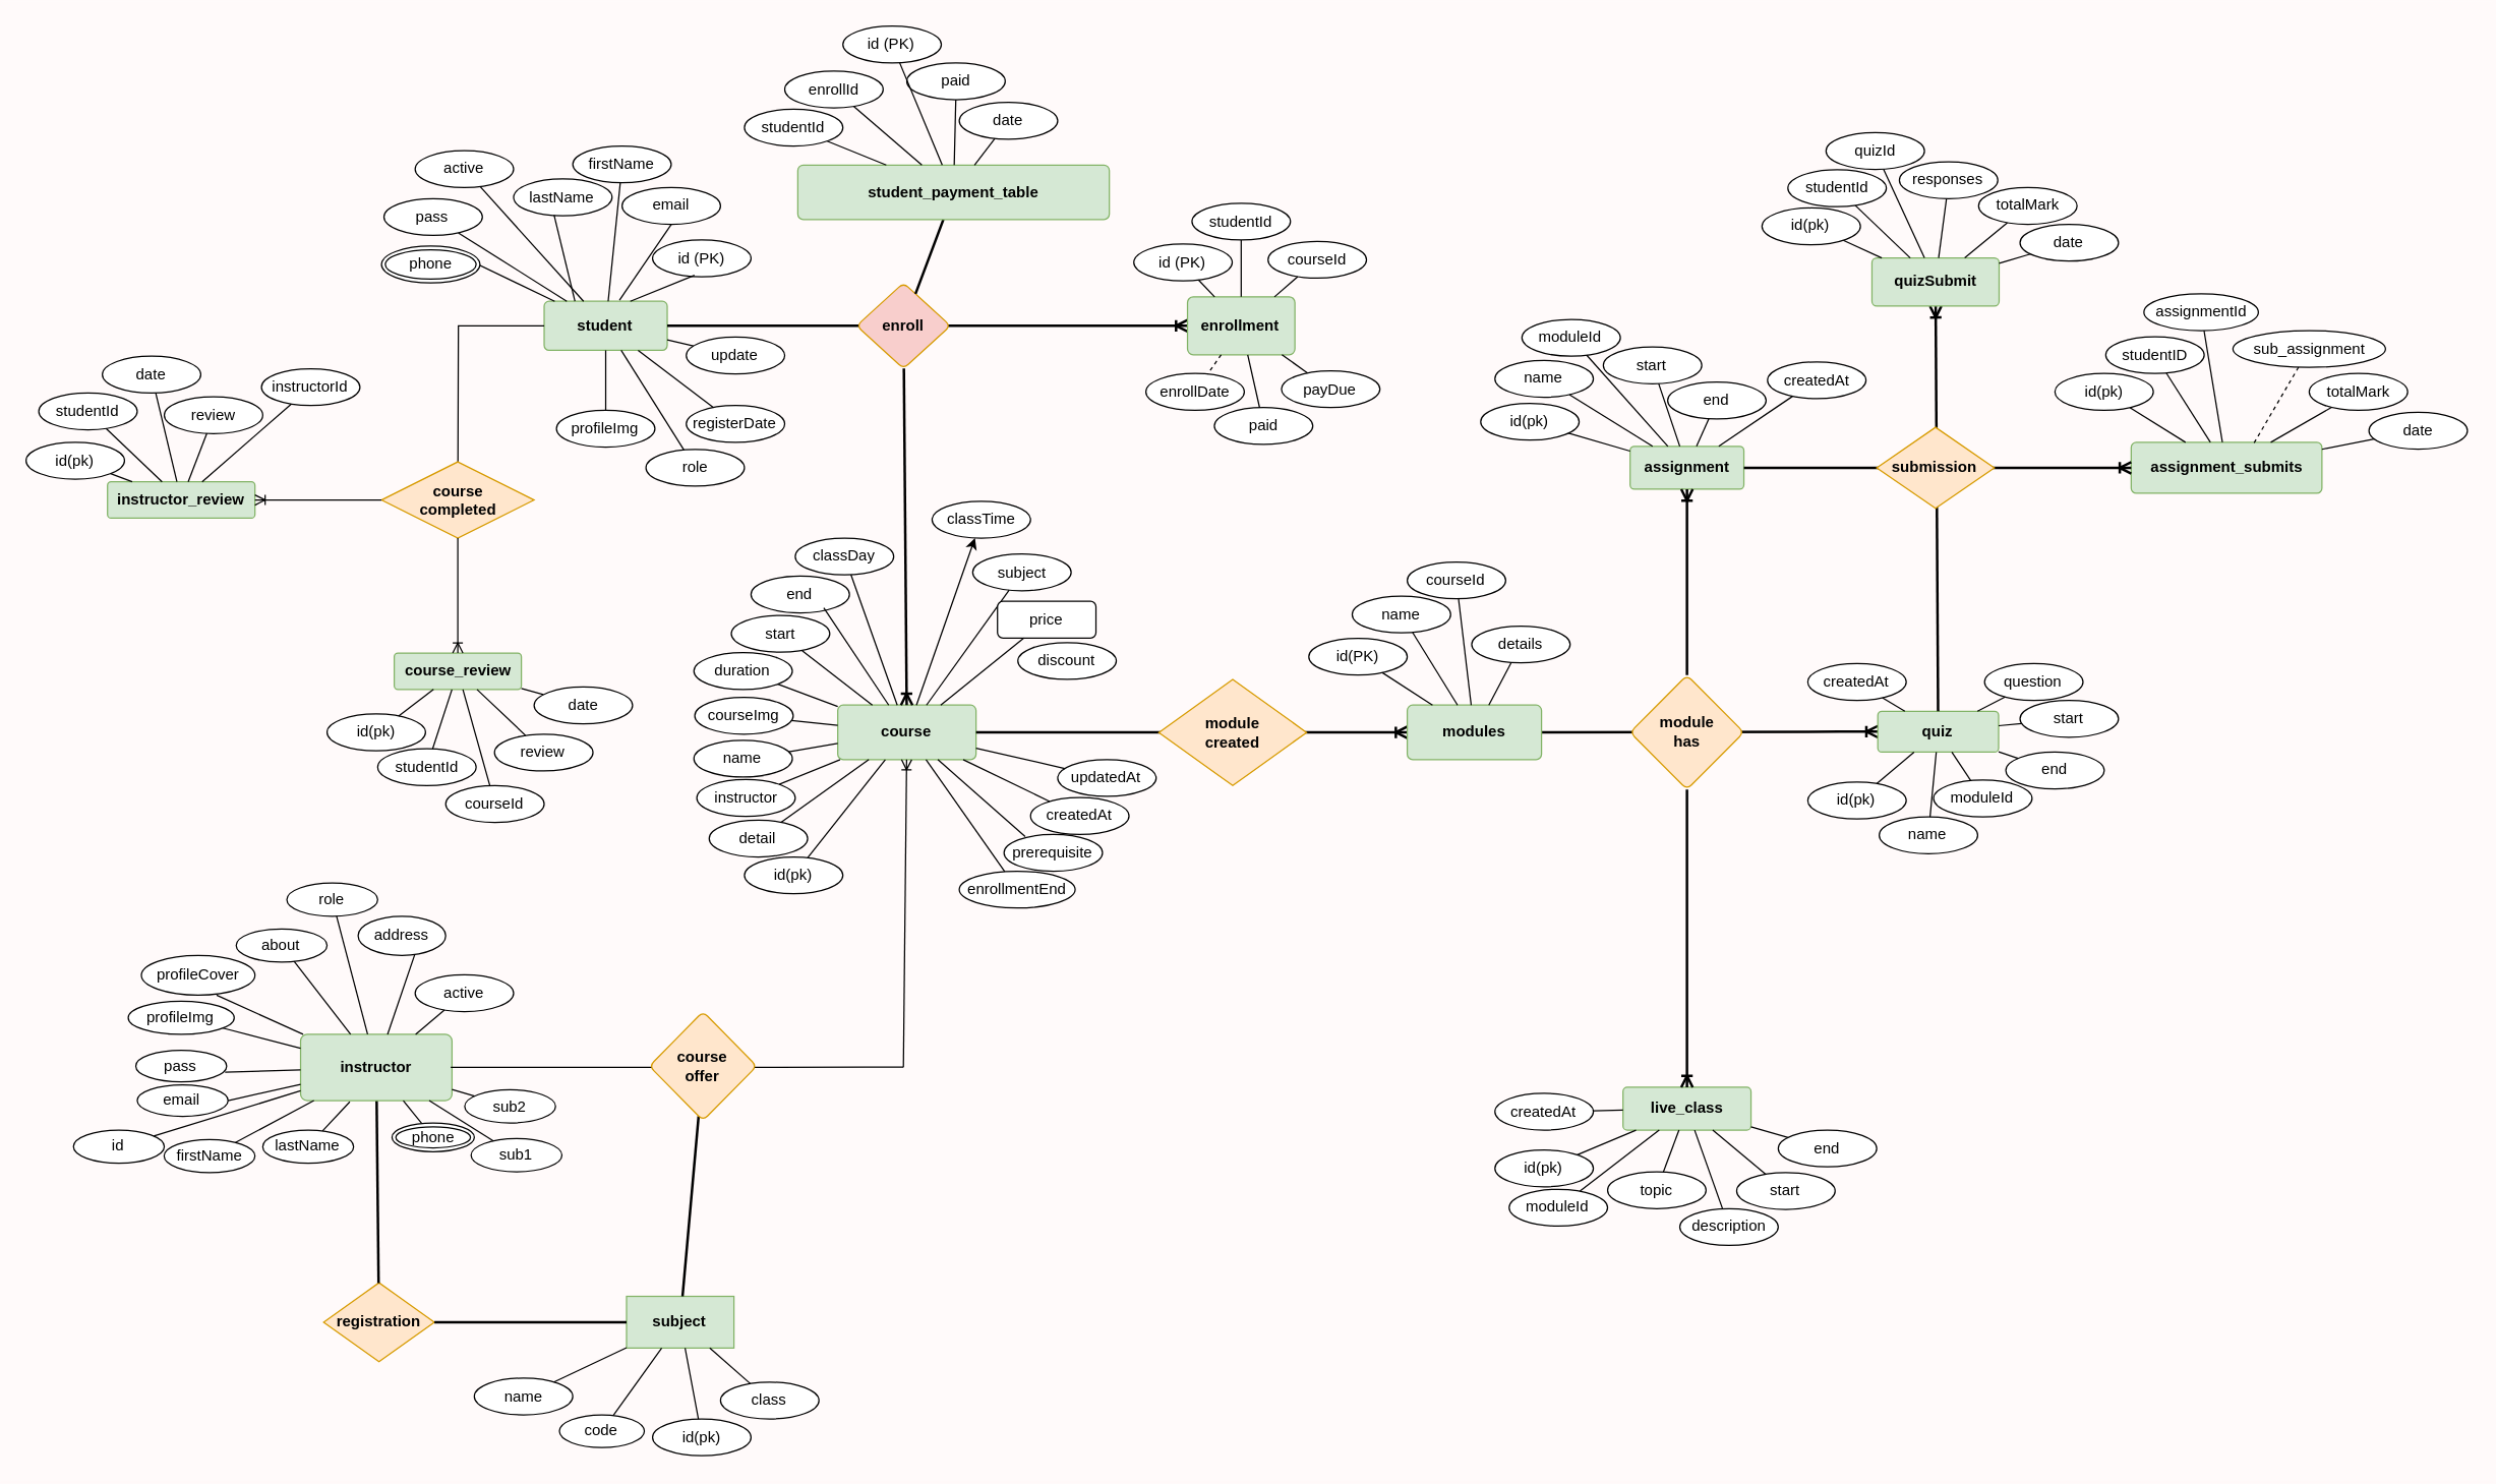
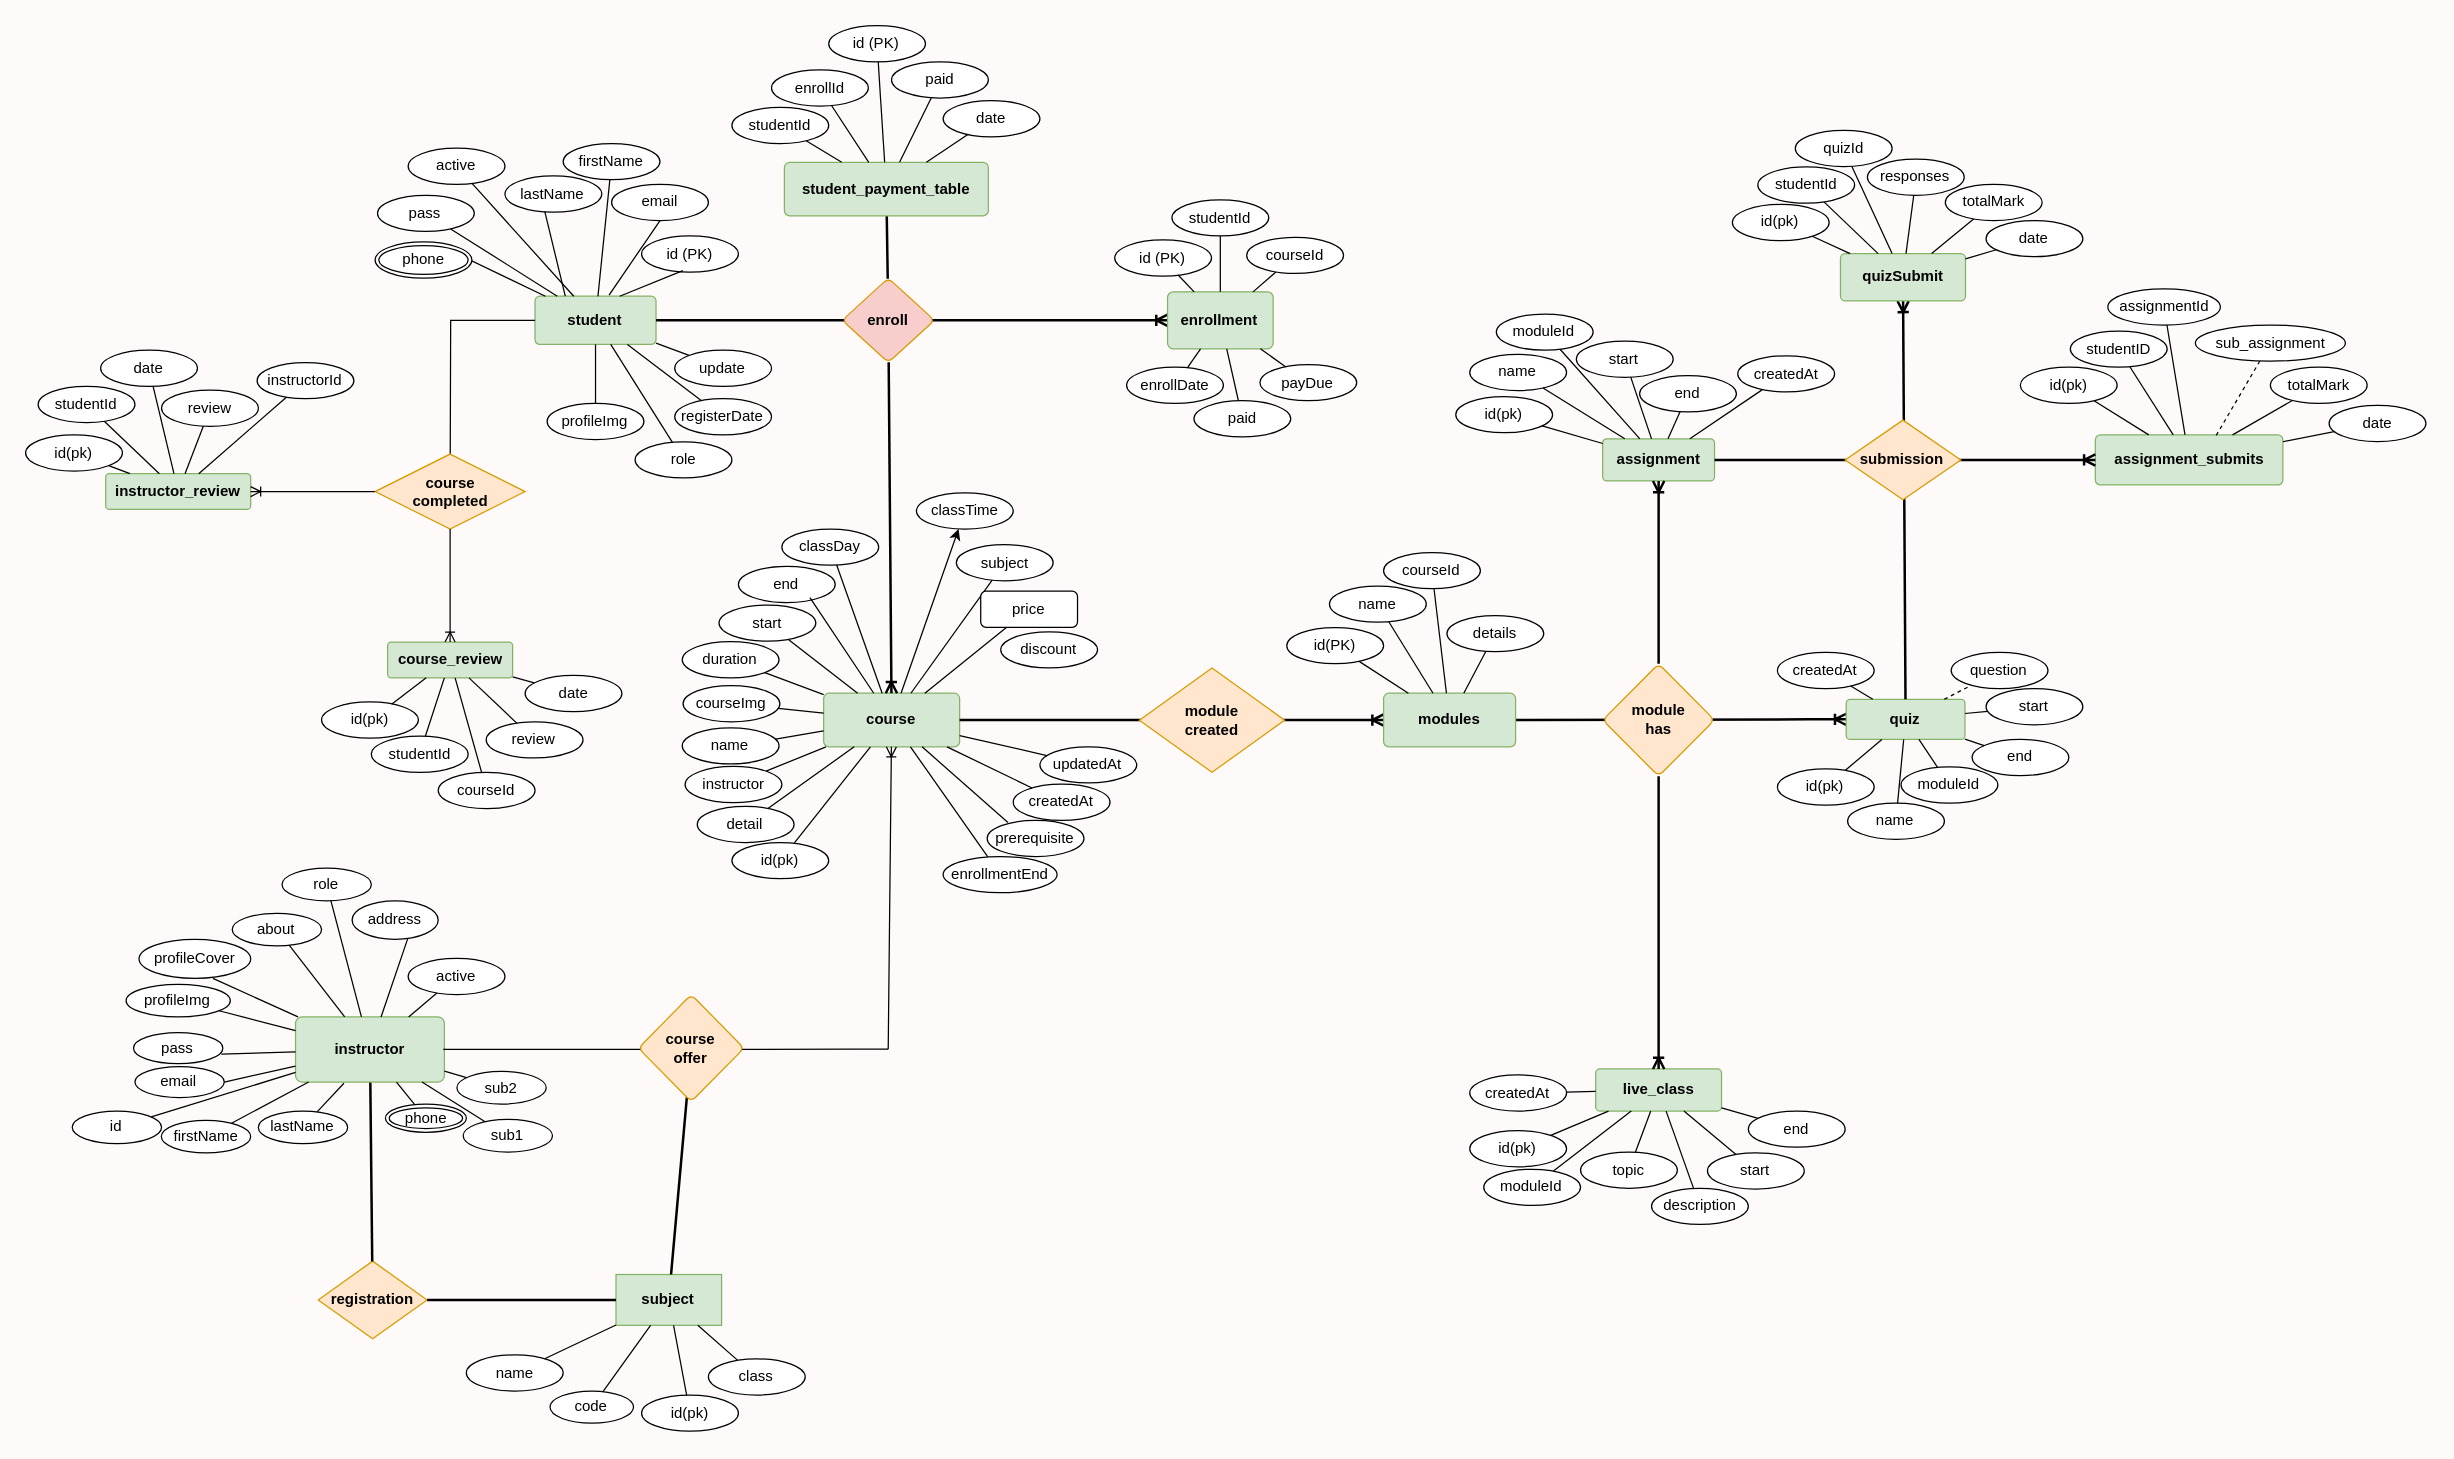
- <mxCell id="104" value="student_payment_table" style="whiteSpace=wrap;html=1;rounded=1;arcSize=10;fontStyle=1;container=0;fillColor=#d5e8d4;strokeColor=#82b366;" parent="1" vertex="1"><mxGeometry x="626.949" y="129.278" width="245" height="42.854" as="geometry" /></mxCell>
+ <mxCell id="104" value="student_payment_table" style="whiteSpace=wrap;html=1;rounded=1;arcSize=10;fontStyle=1;container=0;fillColor=#d5e8d4;strokeColor=#82b366;" parent="1" vertex="1"><mxGeometry x="626.949" y="129.278" width="163.138" height="42.854" as="geometry" /></mxCell>
- <mxCell id="67" value="update" style="ellipse;whiteSpace=wrap;html=1;align=center;container=0;" parent="1" vertex="1"><mxGeometry x="539.22" y="264.582" width="77.433" height="28.927" as="geometry" /></mxCell>
+ <mxCell id="67" value="update" style="ellipse;whiteSpace=wrap;html=1;align=center;container=0;" parent="1" vertex="1"><mxGeometry x="539.22" y="279.582" width="77.433" height="28.927" as="geometry" /></mxCell>
- <mxCell id="126" value="" style="endArrow=none;html=1;rounded=0;dashed=1;" parent="115" source="116" target="122" edge="1"><mxGeometry width="50" height="50" relative="1" as="geometry"><mxPoint x="95.035" y="267.839" as="sourcePoint" /><mxPoint x="147.831" y="214.271" as="targetPoint" /></mxGeometry></mxCell>
+ <mxCell id="126" value="" style="endArrow=none;html=1;rounded=0;" parent="115" source="116" target="122" edge="1"><mxGeometry width="50" height="50" relative="1" as="geometry"><mxPoint x="95.035" y="267.839" as="sourcePoint" /><mxPoint x="147.831" y="214.271" as="targetPoint" /></mxGeometry></mxCell>
- <mxCell id="141" value="" style="endArrow=none;html=1;rounded=0;" parent="131" source="132" target="136" edge="1"><mxGeometry relative="1" as="geometry"><mxPoint x="70.466" y="38.193" as="sourcePoint" /><mxPoint x="87.244" y="48.303" as="targetPoint" /></mxGeometry></mxCell>
+ <mxCell id="141" value="" style="endArrow=none;html=1;rounded=0;dashed=1;" parent="131" source="132" target="136" edge="1"><mxGeometry relative="1" as="geometry"><mxPoint x="70.466" y="38.193" as="sourcePoint" /><mxPoint x="87.244" y="48.303" as="targetPoint" /></mxGeometry></mxCell>
